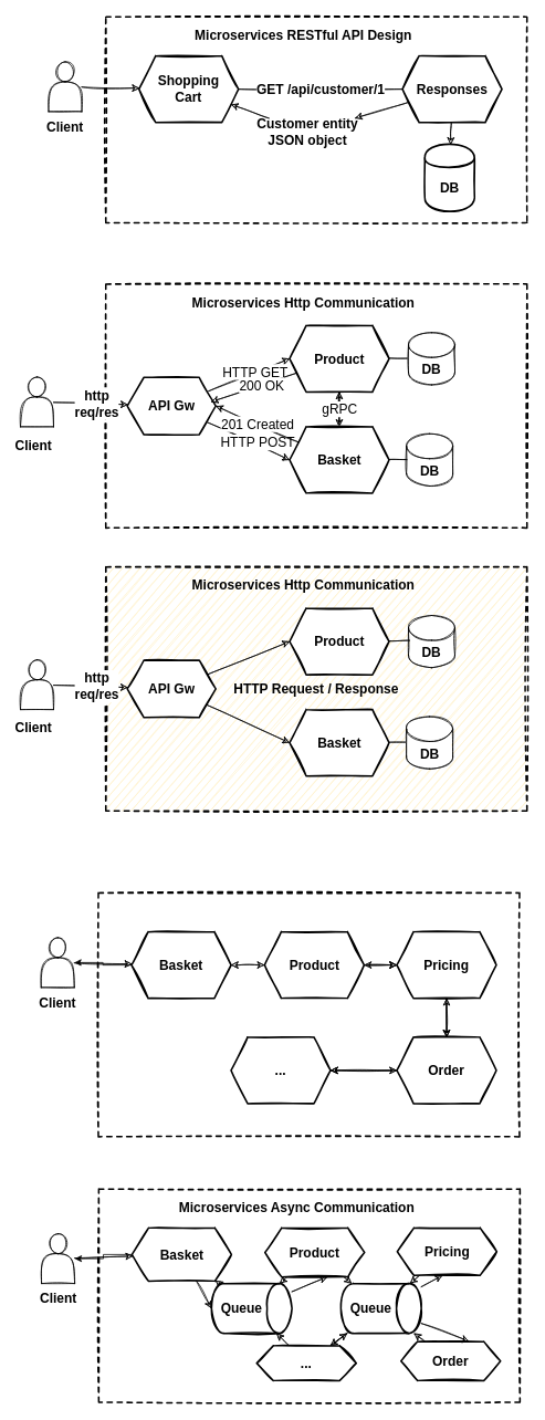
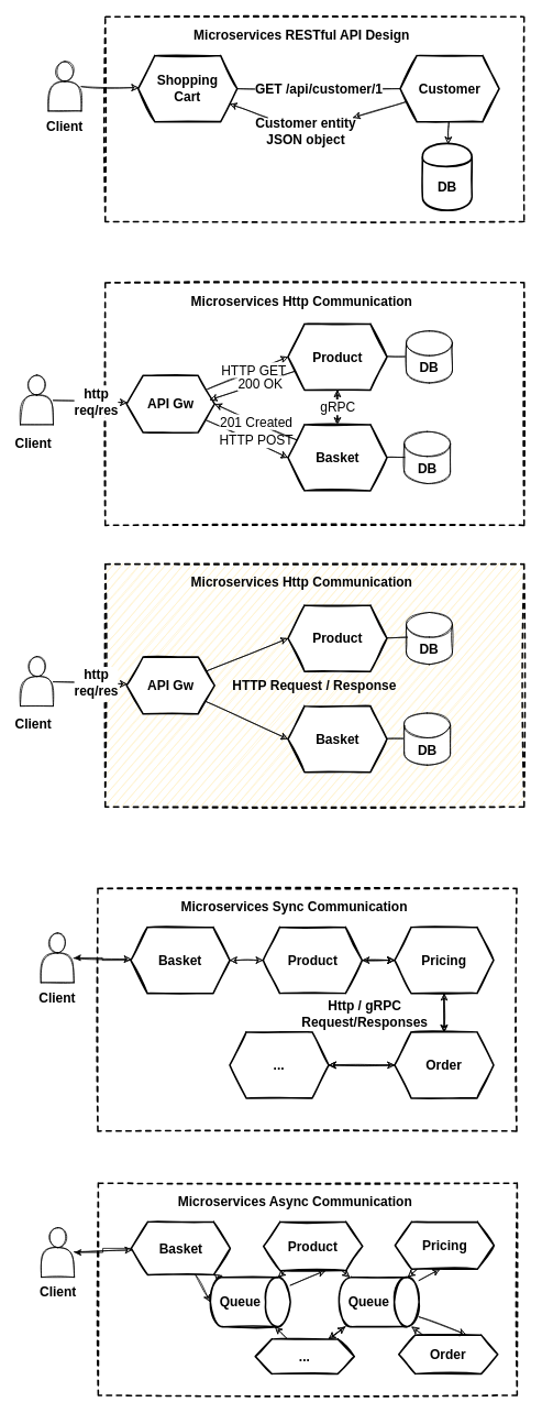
- <mxCell id="92" value="Responses" style="shape=hexagon;perimeter=hexagonPerimeter2;whiteSpace=wrap;html=1;fixedSize=1;sketch=1;fontSize=16;strokeWidth=2;fontStyle=1" vertex="1" parent="1"><mxGeometry x="484.75" y="67" width="120" height="80" as="geometry" /></mxCell>
+ <mxCell id="92" value="Customer" style="shape=hexagon;perimeter=hexagonPerimeter2;whiteSpace=wrap;html=1;fixedSize=1;sketch=1;fontSize=16;strokeWidth=2;fontStyle=1" vertex="1" parent="1"><mxGeometry x="484.75" y="67" width="120" height="80" as="geometry" /></mxCell>
+ <mxCell id="6" value="Microservices Sync Communication" style="text;html=1;strokeColor=none;fillColor=none;align=center;verticalAlign=middle;whiteSpace=wrap;rounded=0;sketch=1;fontStyle=1;fontSize=16;" parent="1" vertex="1"><mxGeometry x="191" y="1088" width="331.25" height="20" as="geometry" /></mxCell>
+ <mxCell id="20" value="Http / gRPC Request/Responses" style="text;html=1;strokeColor=none;fillColor=none;align=center;verticalAlign=middle;whiteSpace=wrap;rounded=0;sketch=1;fontStyle=1;fontSize=16;" parent="1" vertex="1"><mxGeometry x="341" y="1218" width="202" height="20" as="geometry" /></mxCell>
